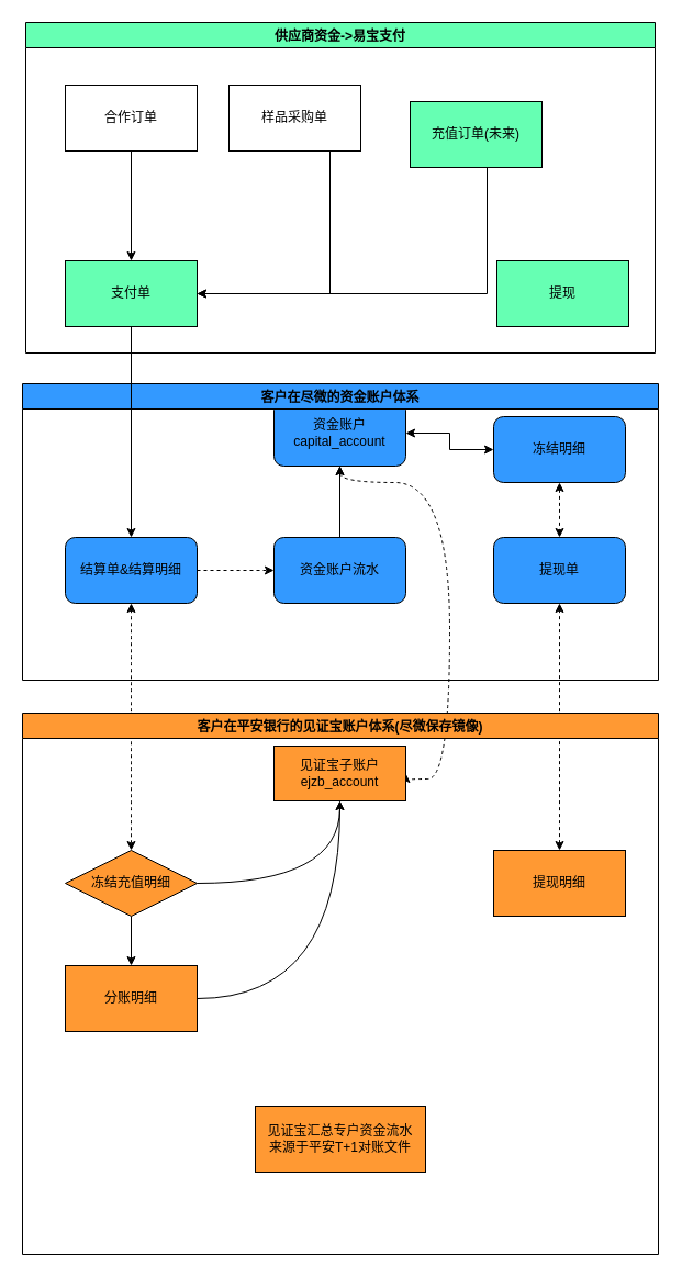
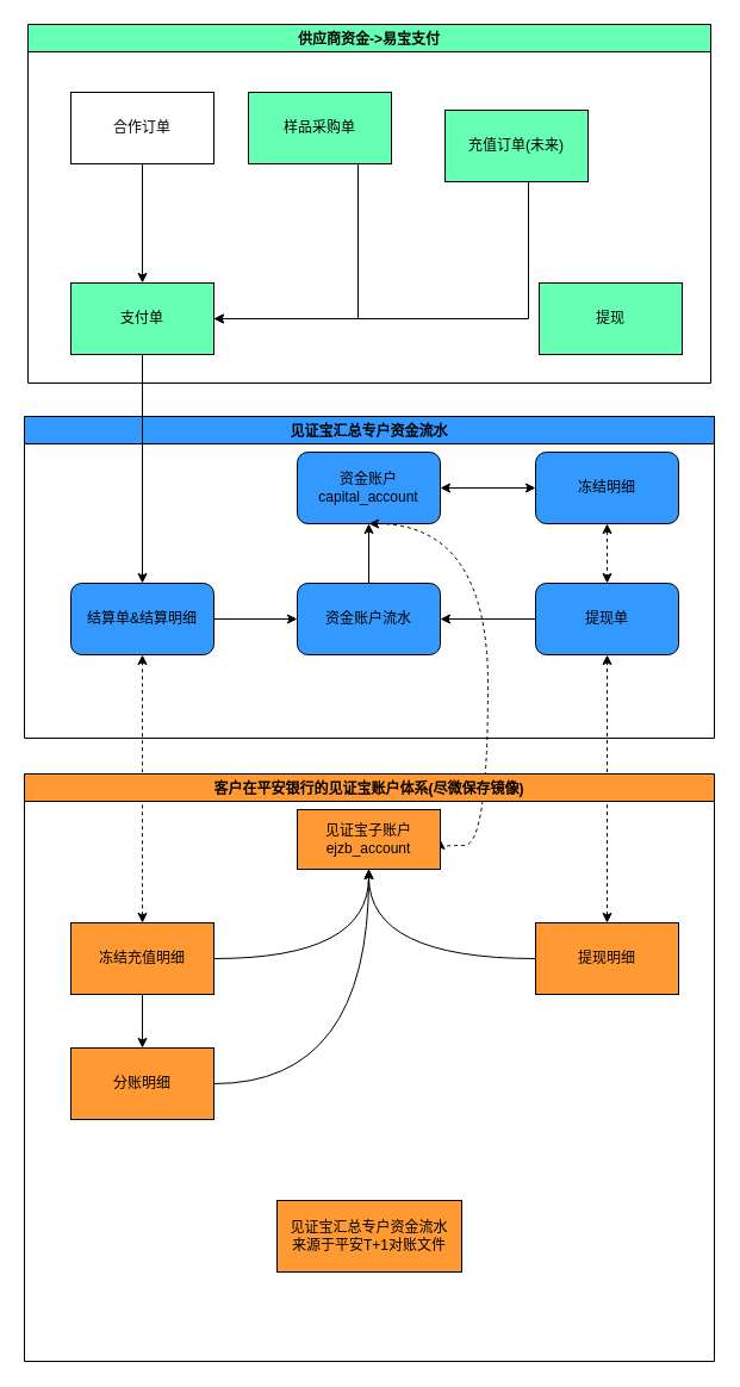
- <mxCell id="29" value="样品采购单" style="rounded=0;whiteSpace=wrap;html=1;" vertex="1" parent="24"><mxGeometry x="185" y="57" width="120" height="60" as="geometry" /></mxCell>
+ <mxCell id="29" value="样品采购单" style="rounded=0;whiteSpace=wrap;html=1;fillColor=#66ffb3;" vertex="1" parent="24"><mxGeometry x="185" y="57" width="120" height="60" as="geometry" /></mxCell>
- <mxCell id="20" value="客户在尽微的资金账户体系" style="swimlane;fillColor=#3399FF;" parent="1" vertex="1"><mxGeometry x="20" y="349" width="579" height="270" as="geometry" /></mxCell>
+ <mxCell id="20" value="见证宝汇总专户资金流水" style="swimlane;fillColor=#3399FF;" parent="1" vertex="1"><mxGeometry x="20" y="349" width="579" height="270" as="geometry" /></mxCell>
- <mxCell id="2" value="资金账户&lt;br&gt;capital_account" style="rounded=1;whiteSpace=wrap;html=1;fillColor=#3399FF;" parent="1" vertex="1"><mxGeometry x="249" y="364" width="120" height="60" as="geometry" /></mxCell>
+ <mxCell id="2" value="资金账户&lt;br&gt;capital_account" style="rounded=1;whiteSpace=wrap;html=1;fillColor=#3399FF;" parent="1" vertex="1"><mxGeometry x="249" y="379" width="120" height="60" as="geometry" /></mxCell>
- <mxCell id="3" style="edgeStyle=orthogonalEdgeStyle;rounded=0;orthogonalLoop=1;jettySize=auto;html=1;entryX=0;entryY=0.5;entryDx=0;entryDy=0;dashed=1;" parent="1" source="4" target="8" edge="1"><mxGeometry relative="1" as="geometry" /></mxCell>
+ <mxCell id="3" style="edgeStyle=orthogonalEdgeStyle;rounded=0;orthogonalLoop=1;jettySize=auto;html=1;entryX=0;entryY=0.5;entryDx=0;entryDy=0;" parent="1" source="4" target="8" edge="1"><mxGeometry relative="1" as="geometry" /></mxCell>
+ <mxCell id="5" style="edgeStyle=orthogonalEdgeStyle;rounded=0;orthogonalLoop=1;jettySize=auto;html=1;entryX=1;entryY=0.5;entryDx=0;entryDy=0;" parent="1" source="6" target="8" edge="1"><mxGeometry relative="1" as="geometry" /></mxCell>
+ <mxCell id="17" style="edgeStyle=orthogonalEdgeStyle;rounded=0;orthogonalLoop=1;jettySize=auto;html=1;entryX=0.5;entryY=1;entryDx=0;entryDy=0;curved=1;" parent="1" source="19" target="10" edge="1"><mxGeometry relative="1" as="geometry" /></mxCell>
- <mxCell id="14" value="冻结充值明细" style="rhombus;whiteSpace=wrap;html=1;fillColor=#FF9933;" parent="1" vertex="1"><mxGeometry x="59" y="774" width="120" height="60" as="geometry" /></mxCell>
+ <mxCell id="14" value="冻结充值明细" style="rounded=0;whiteSpace=wrap;html=1;fillColor=#FF9933;" parent="1" vertex="1"><mxGeometry x="59" y="774" width="120" height="60" as="geometry" /></mxCell>
